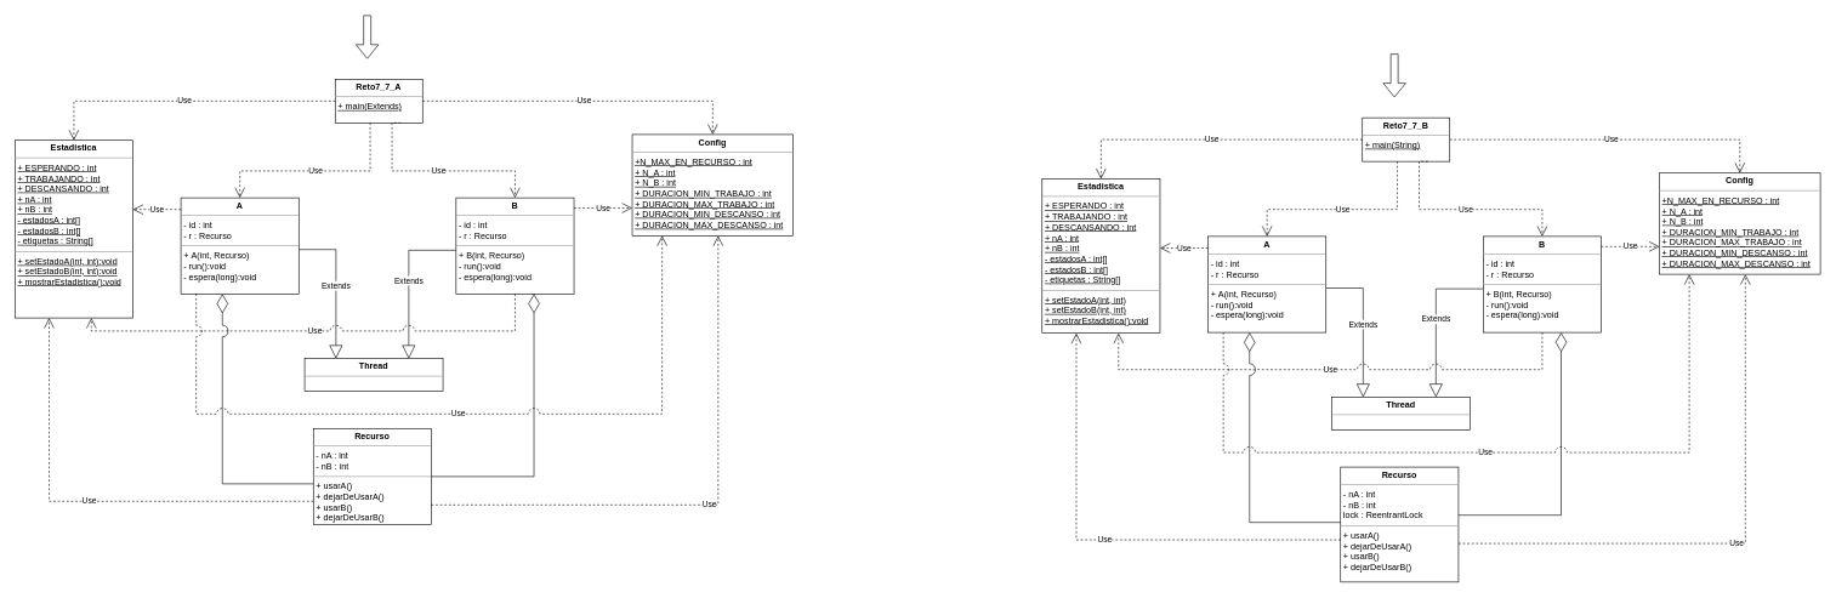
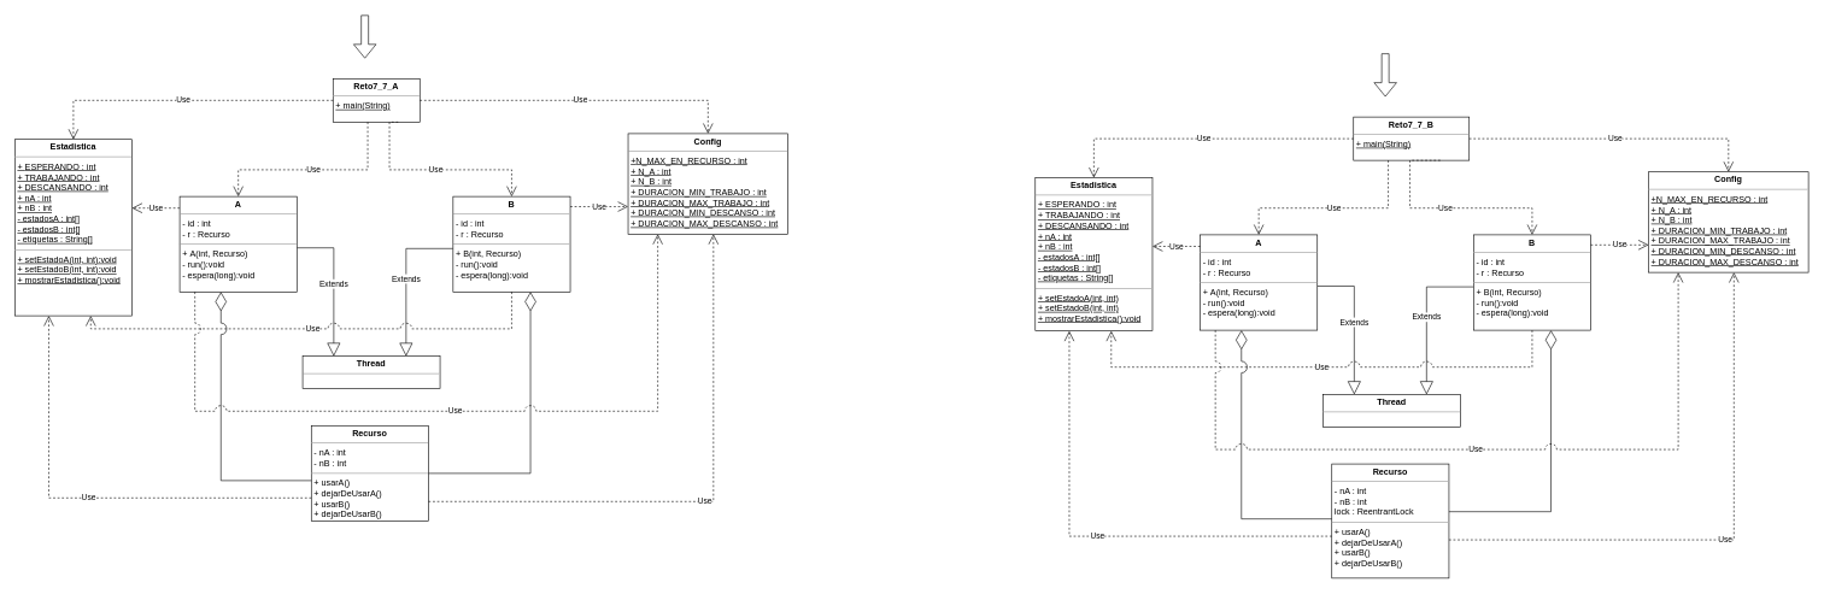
- <mxCell id="2" value="&lt;p style=&quot;margin:0px;margin-top:4px;text-align:center;&quot;&gt;&lt;b&gt;Reto7_7_A&lt;/b&gt;&lt;/p&gt;&lt;hr size=&quot;1&quot;&gt;&lt;p style=&quot;margin:0px;margin-left:4px;&quot;&gt;&lt;u&gt;+ main(Extends)&lt;/u&gt;&lt;br&gt;&lt;/p&gt;" style="verticalAlign=top;align=left;overflow=fill;fontSize=12;fontFamily=Helvetica;html=1;" parent="1" vertex="1"><mxGeometry x="460" y="108" width="120" height="60" as="geometry" /></mxCell>
+ <mxCell id="2" value="&lt;p style=&quot;margin:0px;margin-top:4px;text-align:center;&quot;&gt;&lt;b&gt;Reto7_7_A&lt;/b&gt;&lt;/p&gt;&lt;hr size=&quot;1&quot;&gt;&lt;p style=&quot;margin:0px;margin-left:4px;&quot;&gt;&lt;u&gt;+ main(String)&lt;/u&gt;&lt;br&gt;&lt;/p&gt;" style="verticalAlign=top;align=left;overflow=fill;fontSize=12;fontFamily=Helvetica;html=1;" parent="1" vertex="1"><mxGeometry x="460" y="108" width="120" height="60" as="geometry" /></mxCell>
- <mxCell id="24" value="&lt;p style=&quot;margin:0px;margin-top:4px;text-align:center;&quot;&gt;&lt;b&gt;Reto7_7_B&lt;/b&gt;&lt;/p&gt;&lt;hr size=&quot;1&quot;&gt;&lt;p style=&quot;margin:0px;margin-left:4px;&quot;&gt;&lt;u&gt;+ main(String)&lt;/u&gt;&lt;br&gt;&lt;/p&gt;" style="verticalAlign=top;align=left;overflow=fill;fontSize=12;fontFamily=Helvetica;html=1;" vertex="1" parent="1"><mxGeometry x="1871" y="161" width="120" height="60" as="geometry" /></mxCell>
+ <mxCell id="24" value="&lt;p style=&quot;margin:0px;margin-top:4px;text-align:center;&quot;&gt;&lt;b&gt;Reto7_7_B&lt;/b&gt;&lt;/p&gt;&lt;hr size=&quot;1&quot;&gt;&lt;p style=&quot;margin:0px;margin-left:4px;&quot;&gt;&lt;u&gt;+ main(String)&lt;/u&gt;&lt;br&gt;&lt;/p&gt;" style="verticalAlign=top;align=left;overflow=fill;fontSize=12;fontFamily=Helvetica;html=1;" vertex="1" parent="1"><mxGeometry x="1871" y="161" width="160" height="60" as="geometry" /></mxCell>
